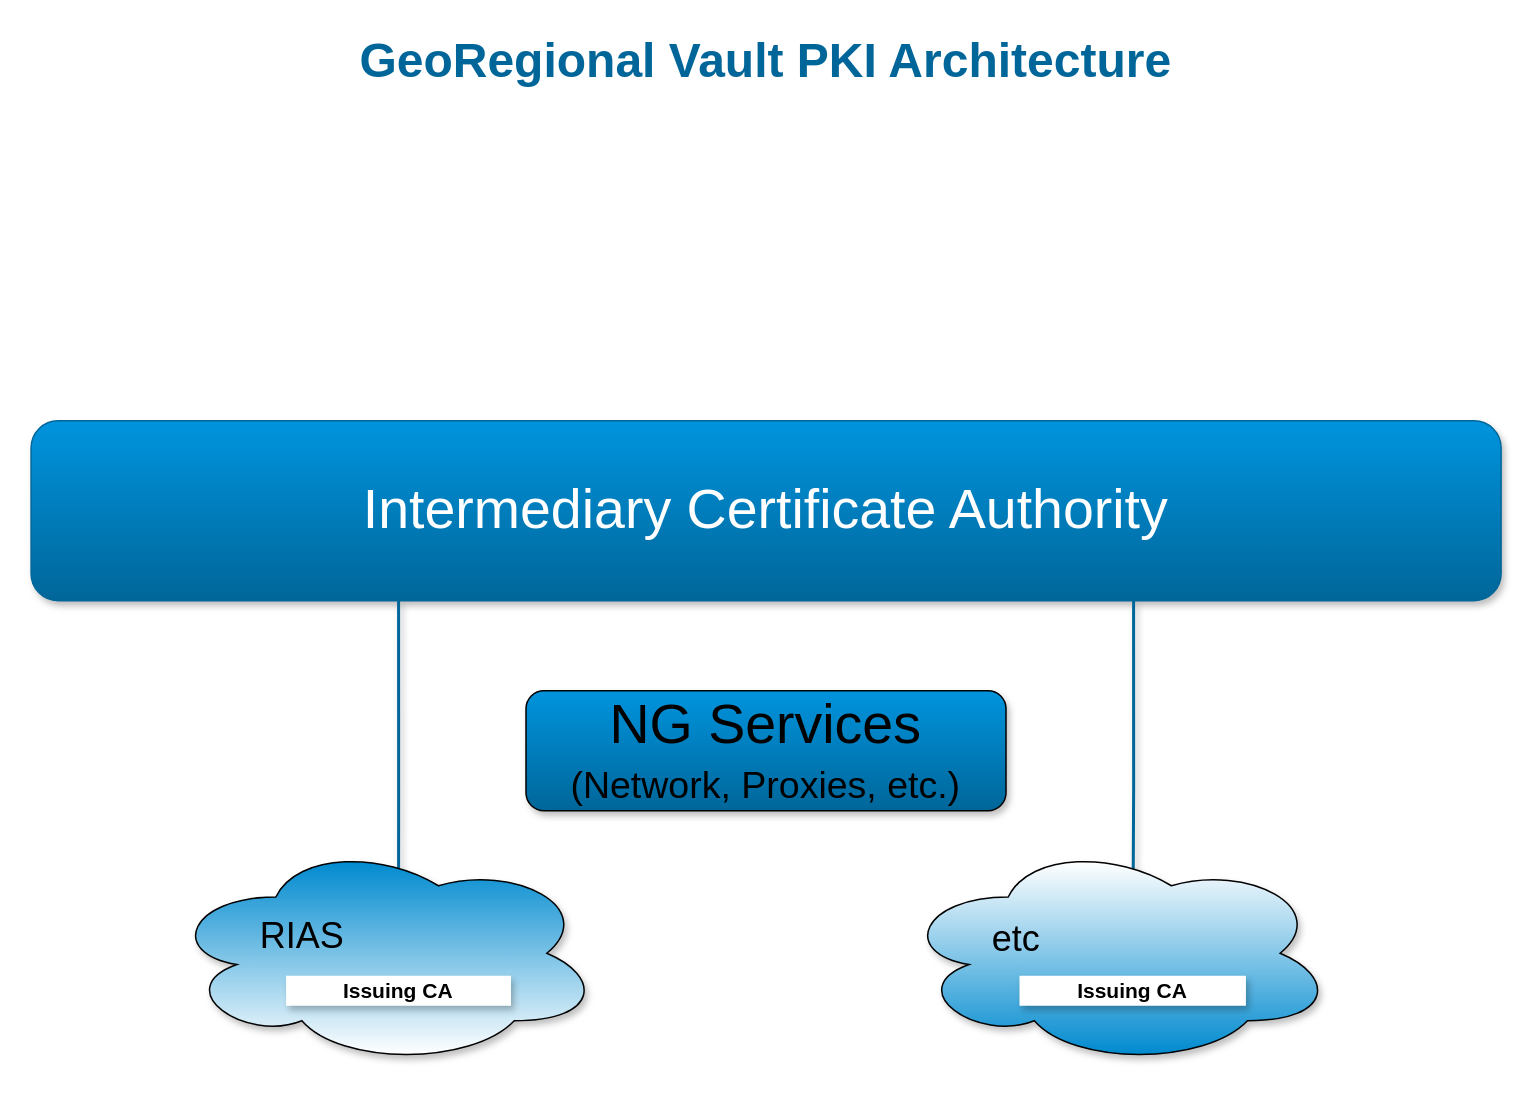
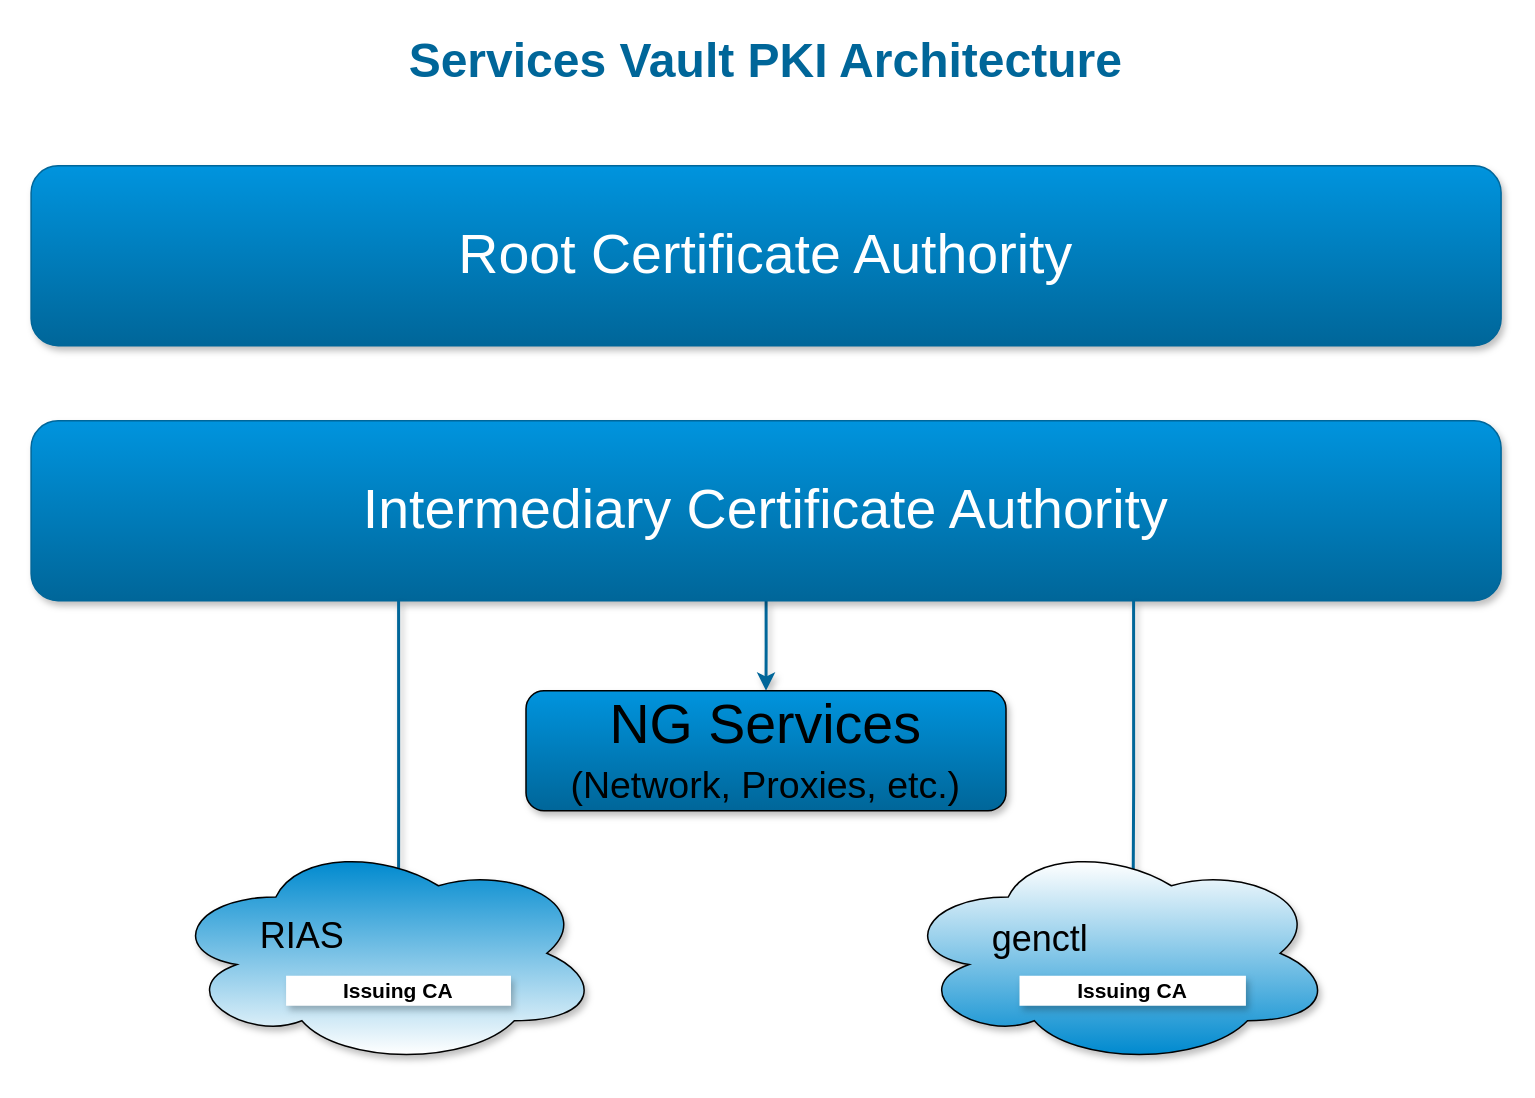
- <mxCell id="6" value="&lt;font color=&quot;#006699&quot; style=&quot;font-size: 32px&quot;&gt;&lt;b style=&quot;&quot;&gt;GeoRegional Vault PKI Architecture&lt;/b&gt;&lt;/font&gt;" style="text;html=1;strokeColor=none;fillColor=none;align=center;verticalAlign=middle;whiteSpace=wrap;rounded=0;shadow=1;glass=0;comic=0;" parent="1" vertex="1"><mxGeometry x="238.11" y="20" width="543.9" height="40" as="geometry" /></mxCell>
+ <mxCell id="6" value="&lt;font color=&quot;#006699&quot; style=&quot;font-size: 32px&quot;&gt;&lt;b style=&quot;&quot;&gt;Services Vault PKI Architecture&lt;/b&gt;&lt;/font&gt;" style="text;html=1;strokeColor=none;fillColor=none;align=center;verticalAlign=middle;whiteSpace=wrap;rounded=0;shadow=1;glass=0;comic=0;" parent="1" vertex="1"><mxGeometry x="238.11" y="20" width="543.9" height="40" as="geometry" /></mxCell>
+ <mxCell id="2" value="&lt;font&gt;Root Certificate Authority&lt;/font&gt;" style="rounded=1;whiteSpace=wrap;html=1;shadow=1;fontSize=37;align=center;fillColor=#006699;strokeColor=#006699;labelPosition=center;verticalLabelPosition=middle;verticalAlign=middle;gradientColor=#0094DE;gradientDirection=north;fontColor=#FFFFFF;" parent="1" vertex="1"><mxGeometry x="20.06" y="110" width="980" height="120" as="geometry" /></mxCell>
+ <mxCell id="3" style="edgeStyle=orthogonalEdgeStyle;rounded=0;orthogonalLoop=1;jettySize=auto;html=1;exitX=0.5;exitY=1;exitDx=0;exitDy=0;entryX=0.5;entryY=0;entryDx=0;entryDy=0;strokeColor=#006699;shadow=1;strokeWidth=2;" edge="1" parent="1" source="4" target="5"><mxGeometry relative="1" as="geometry" /></mxCell>
- <mxCell id="10" value="&lt;p style=&quot;line-height: 30%;&quot;&gt;&lt;font style=&quot;line-height: 100% ; font-size: 24px&quot;&gt;etc&lt;br&gt;&lt;/font&gt;&lt;/p&gt;" style="ellipse;shape=cloud;whiteSpace=wrap;html=1;shadow=1;fontSize=37;verticalAlign=top;align=left;gradientColor=#008ACF;spacingLeft=60;spacingTop=10;" vertex="1" parent="9"><mxGeometry width="290" height="150" as="geometry" /></mxCell>
+ <mxCell id="10" value="&lt;p style=&quot;line-height: 30%;&quot;&gt;&lt;font style=&quot;line-height: 100% ; font-size: 24px&quot;&gt;genctl&lt;br&gt;&lt;/font&gt;&lt;/p&gt;" style="ellipse;shape=cloud;whiteSpace=wrap;html=1;shadow=1;fontSize=37;verticalAlign=top;align=left;gradientColor=#008ACF;spacingLeft=60;spacingTop=10;" vertex="1" parent="9"><mxGeometry width="290" height="150" as="geometry" /></mxCell>
